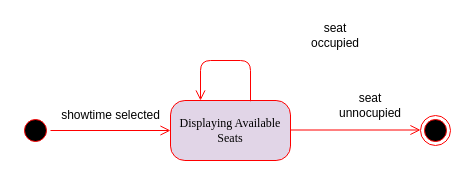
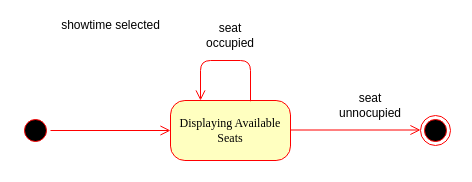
- <mxCell id="9" value="seat occupied" style="text;html=1;strokeColor=none;fillColor=none;align=center;verticalAlign=middle;whiteSpace=wrap;rounded=0;" parent="1" vertex="1"><mxGeometry x="305" y="20" width="60" height="30" as="geometry" /></mxCell>
+ <mxCell id="9" value="seat occupied" style="text;html=1;strokeColor=none;fillColor=none;align=center;verticalAlign=middle;whiteSpace=wrap;rounded=0;" parent="1" vertex="1"><mxGeometry x="200" y="20" width="60" height="30" as="geometry" /></mxCell>
- <mxCell id="5" value="showtime selected" style="text;html=1;align=center;verticalAlign=middle;resizable=0;points=[];autosize=1;strokeColor=none;fillColor=none;" parent="1" vertex="1"><mxGeometry x="50" y="100" width="120" height="30" as="geometry" /></mxCell>
+ <mxCell id="5" value="showtime selected" style="text;html=1;align=center;verticalAlign=middle;resizable=0;points=[];autosize=1;strokeColor=none;fillColor=none;" parent="1" vertex="1"><mxGeometry x="50" y="10" width="120" height="30" as="geometry" /></mxCell>
- <mxCell id="3" value="Displaying Available Seats" style="rounded=1;whiteSpace=wrap;html=1;arcSize=24;fillColor=#e1d5e7;strokeColor=#ff0000;shadow=0;comic=0;labelBackgroundColor=none;fontFamily=Verdana;fontSize=12;fontColor=#000000;align=center;" parent="1" vertex="1"><mxGeometry x="170" y="100" width="120" height="60" as="geometry" /></mxCell>
+ <mxCell id="3" value="Displaying Available Seats" style="rounded=1;whiteSpace=wrap;html=1;arcSize=24;fillColor=#ffffc0;strokeColor=#ff0000;shadow=0;comic=0;labelBackgroundColor=none;fontFamily=Verdana;fontSize=12;fontColor=#000000;align=center;" parent="1" vertex="1"><mxGeometry x="170" y="100" width="120" height="60" as="geometry" /></mxCell>
